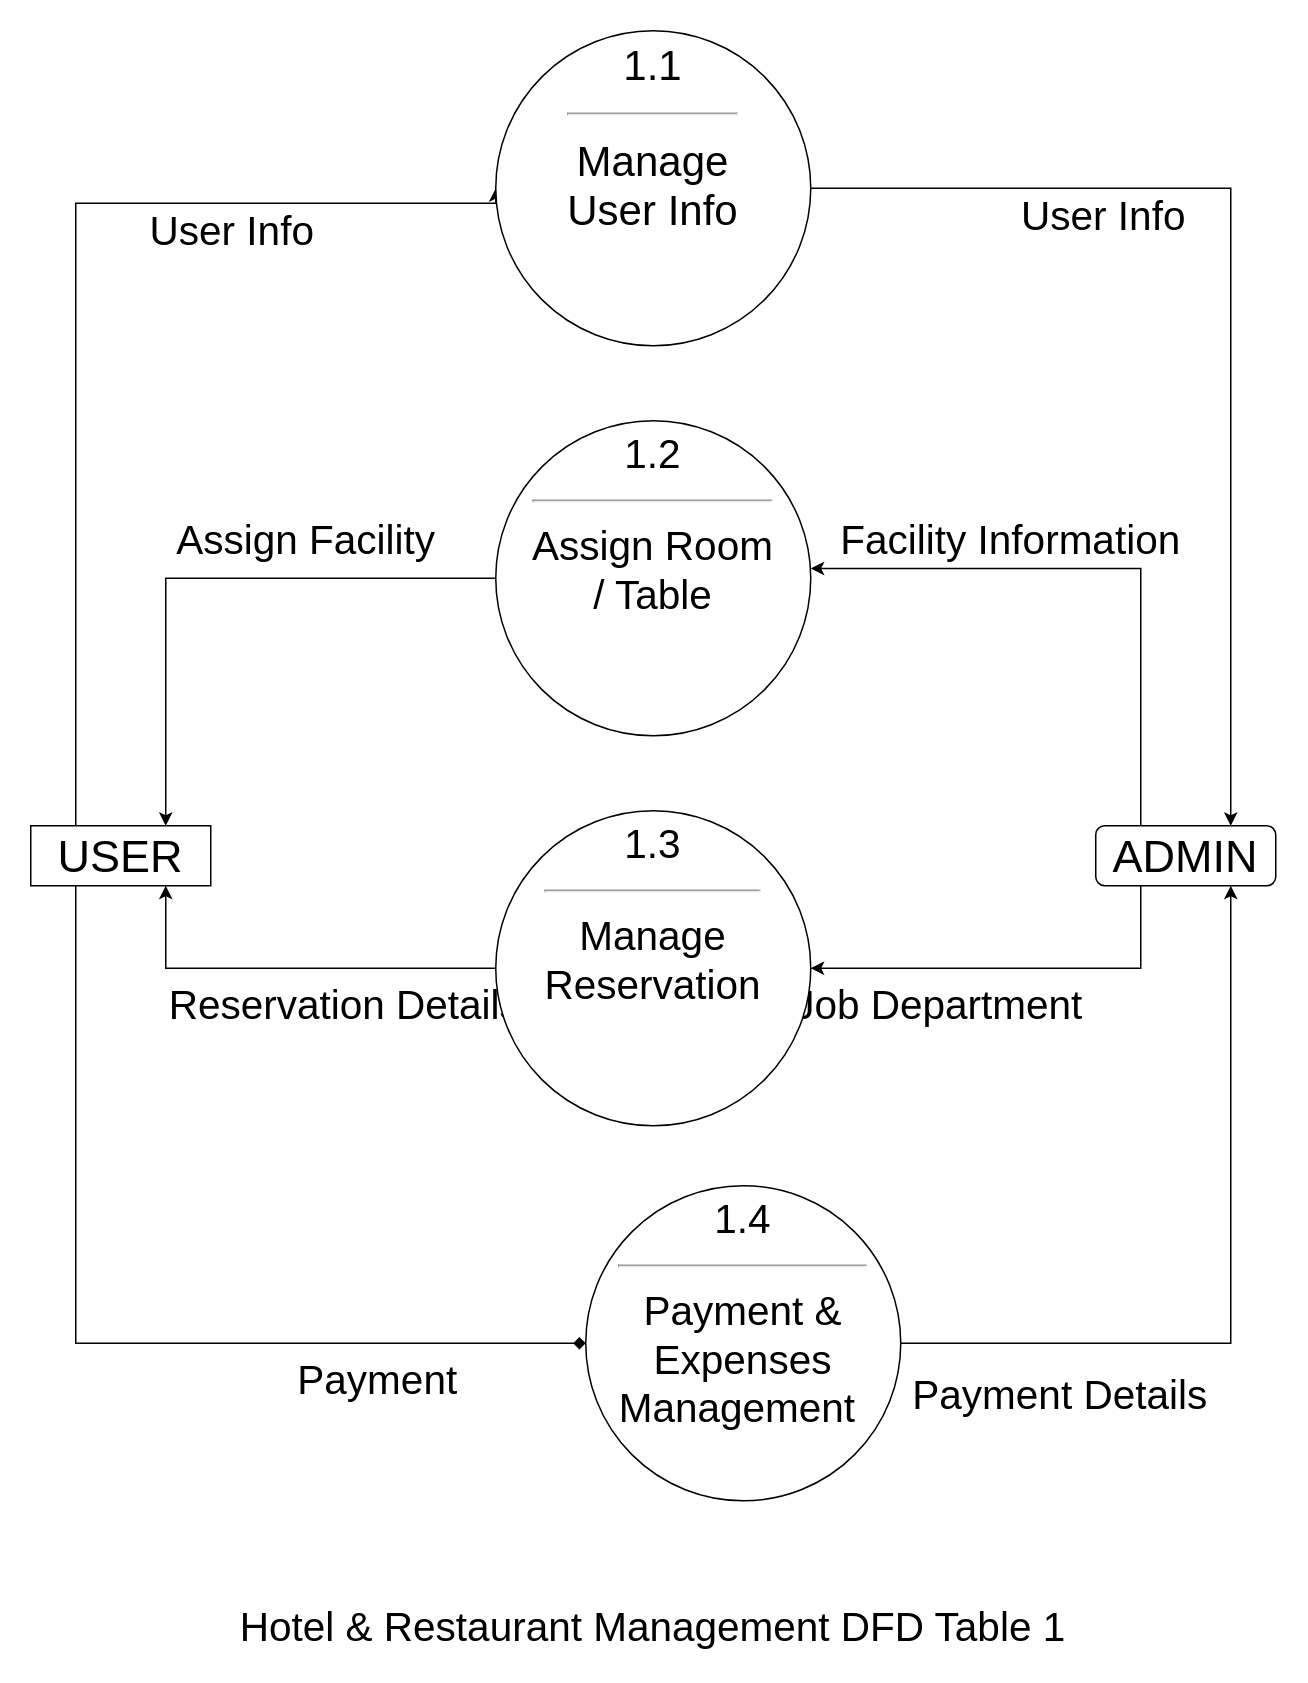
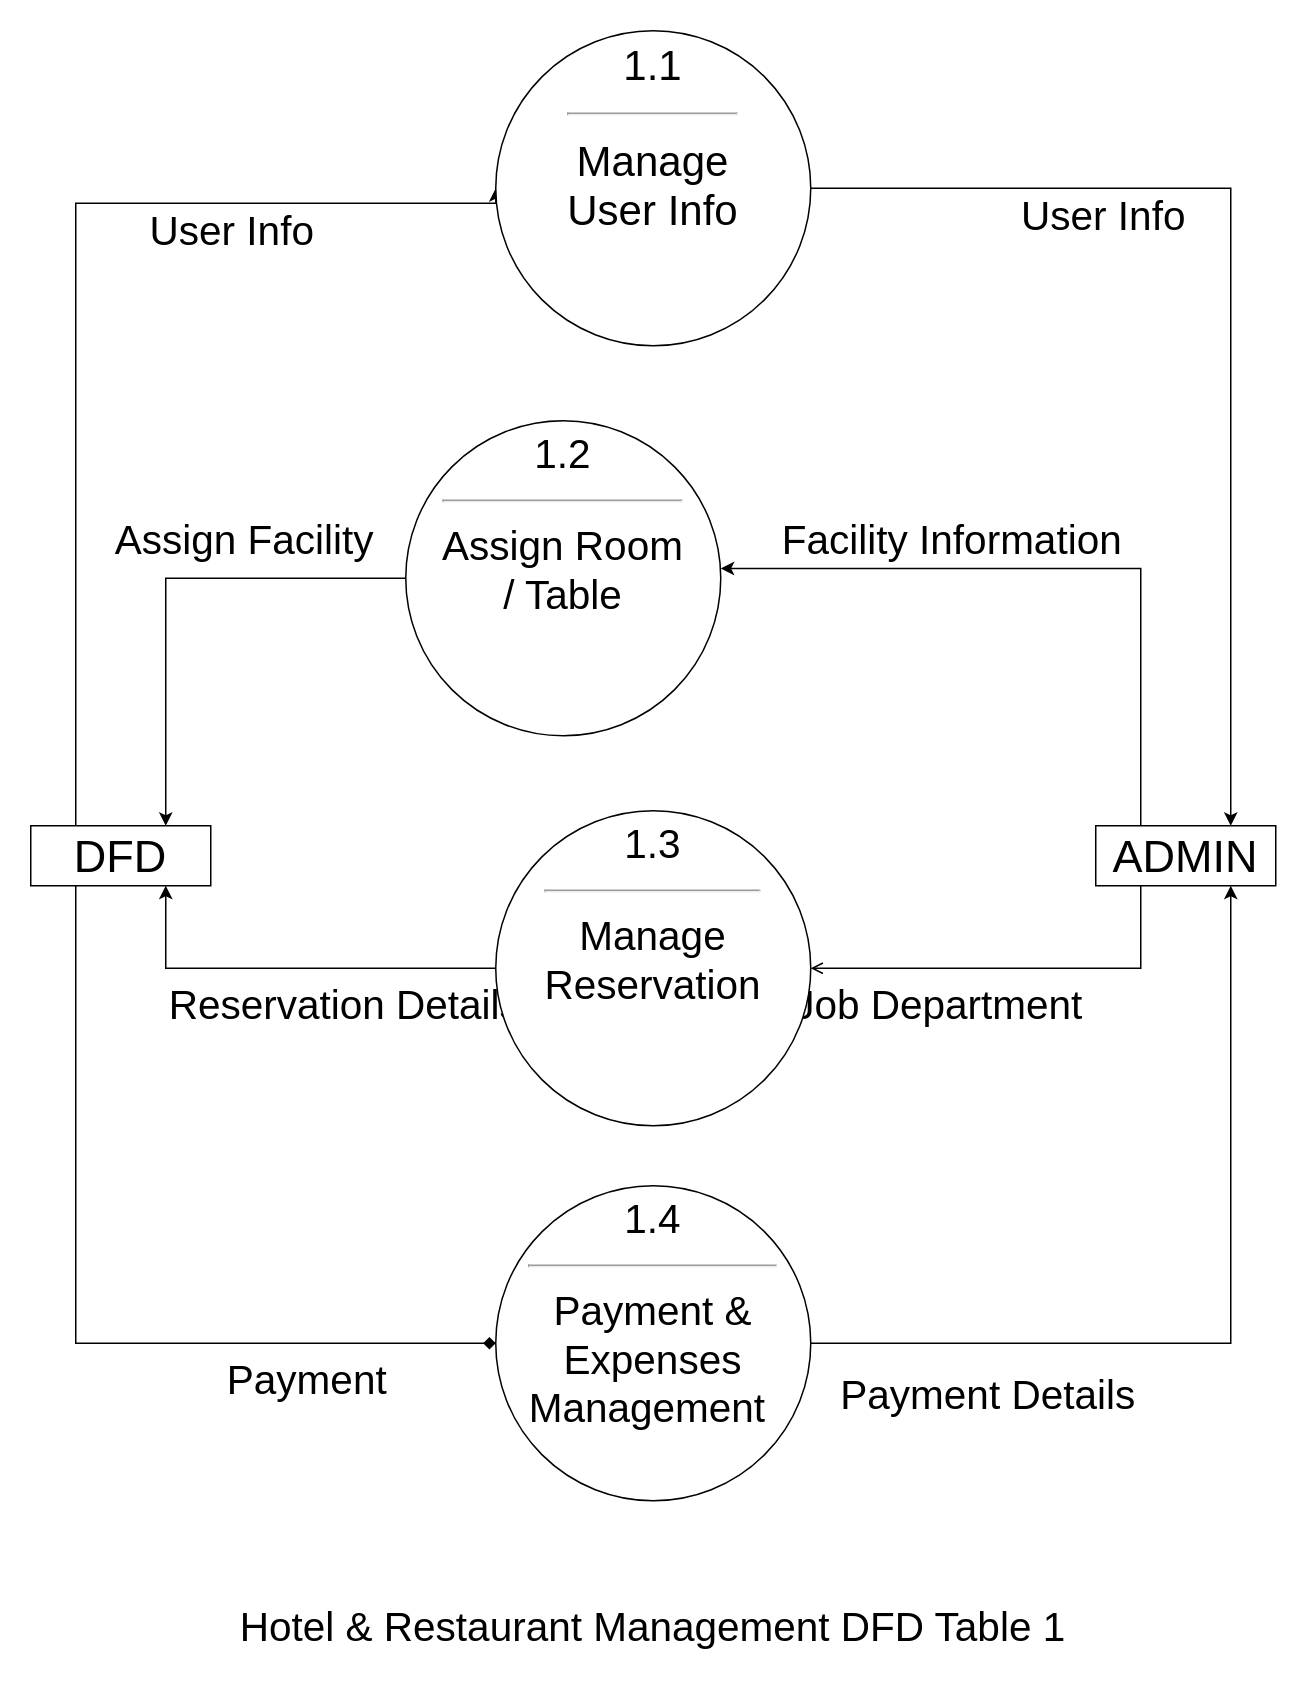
- <mxCell id="11" value="1.2&lt;hr style=&quot;font-size: 27px;&quot;&gt;Assign Room&lt;br style=&quot;font-size: 27px;&quot;&gt;/ Table" style="ellipse;whiteSpace=wrap;html=1;aspect=fixed;fontSize=27;verticalAlign=top;" vertex="1" parent="1"><mxGeometry x="330" y="280" width="210" height="210" as="geometry" /></mxCell>
+ <mxCell id="11" value="1.2&lt;hr style=&quot;font-size: 27px;&quot;&gt;Assign Room&lt;br style=&quot;font-size: 27px;&quot;&gt;/ Table" style="ellipse;whiteSpace=wrap;html=1;aspect=fixed;fontSize=27;verticalAlign=top;" vertex="1" parent="1"><mxGeometry x="270" y="280" width="210" height="210" as="geometry" /></mxCell>
- <mxCell id="4" value="USER" style="rounded=0;whiteSpace=wrap;html=1;fontSize=30;" vertex="1" parent="1"><mxGeometry x="20" y="550" width="120" height="40" as="geometry" /></mxCell>
+ <mxCell id="4" value="DFD" style="rounded=0;whiteSpace=wrap;html=1;fontSize=30;" vertex="1" parent="1"><mxGeometry x="20" y="550" width="120" height="40" as="geometry" /></mxCell>
- <mxCell id="7" value="ADMIN" style="whiteSpace=wrap;html=1;fontSize=30;rounded=1;" vertex="1" parent="1"><mxGeometry x="730" y="550" width="120" height="40" as="geometry" /></mxCell>
+ <mxCell id="7" value="ADMIN" style="rounded=0;whiteSpace=wrap;html=1;fontSize=30;" vertex="1" parent="1"><mxGeometry x="730" y="550" width="120" height="40" as="geometry" /></mxCell>
- <mxCell id="6" value="Job Department" style="edgeStyle=orthogonalEdgeStyle;rounded=0;orthogonalLoop=1;jettySize=auto;html=1;exitX=0.25;exitY=1;exitDx=0;exitDy=0;entryX=1;entryY=0.5;entryDx=0;entryDy=0;fontSize=27;" edge="1" parent="1" source="7" target="13"><mxGeometry x="0.38" y="25" relative="1" as="geometry"><mxPoint as="offset" /></mxGeometry></mxCell>
+ <mxCell id="6" value="Job Department" style="edgeStyle=orthogonalEdgeStyle;rounded=0;orthogonalLoop=1;jettySize=auto;html=1;exitX=0.25;exitY=1;exitDx=0;exitDy=0;entryX=1;entryY=0.5;entryDx=0;entryDy=0;fontSize=27;endArrow=open;" edge="1" parent="1" source="7" target="13"><mxGeometry x="0.38" y="25" relative="1" as="geometry"><mxPoint as="offset" /></mxGeometry></mxCell>
- <mxCell id="15" value="1.4&lt;hr style=&quot;font-size: 27px;&quot;&gt;Payment &amp;amp;&lt;br&gt;Expenses&lt;br&gt;Management&amp;nbsp;" style="ellipse;whiteSpace=wrap;html=1;aspect=fixed;fontSize=27;verticalAlign=top;" vertex="1" parent="1"><mxGeometry x="390" y="790" width="210" height="210" as="geometry" /></mxCell>
+ <mxCell id="15" value="1.4&lt;hr style=&quot;font-size: 27px;&quot;&gt;Payment &amp;amp;&lt;br&gt;Expenses&lt;br&gt;Management&amp;nbsp;" style="ellipse;whiteSpace=wrap;html=1;aspect=fixed;fontSize=27;verticalAlign=top;" vertex="1" parent="1"><mxGeometry x="330" y="790" width="210" height="210" as="geometry" /></mxCell>
